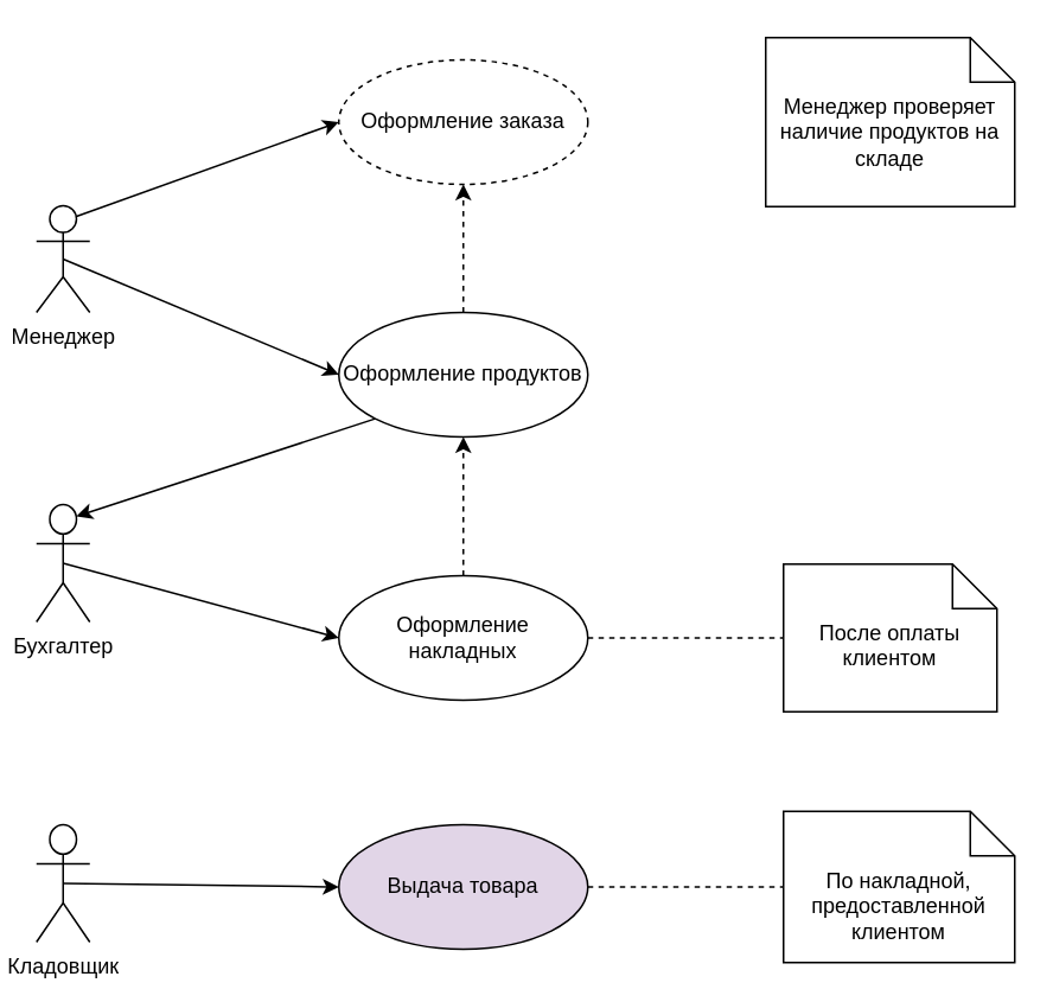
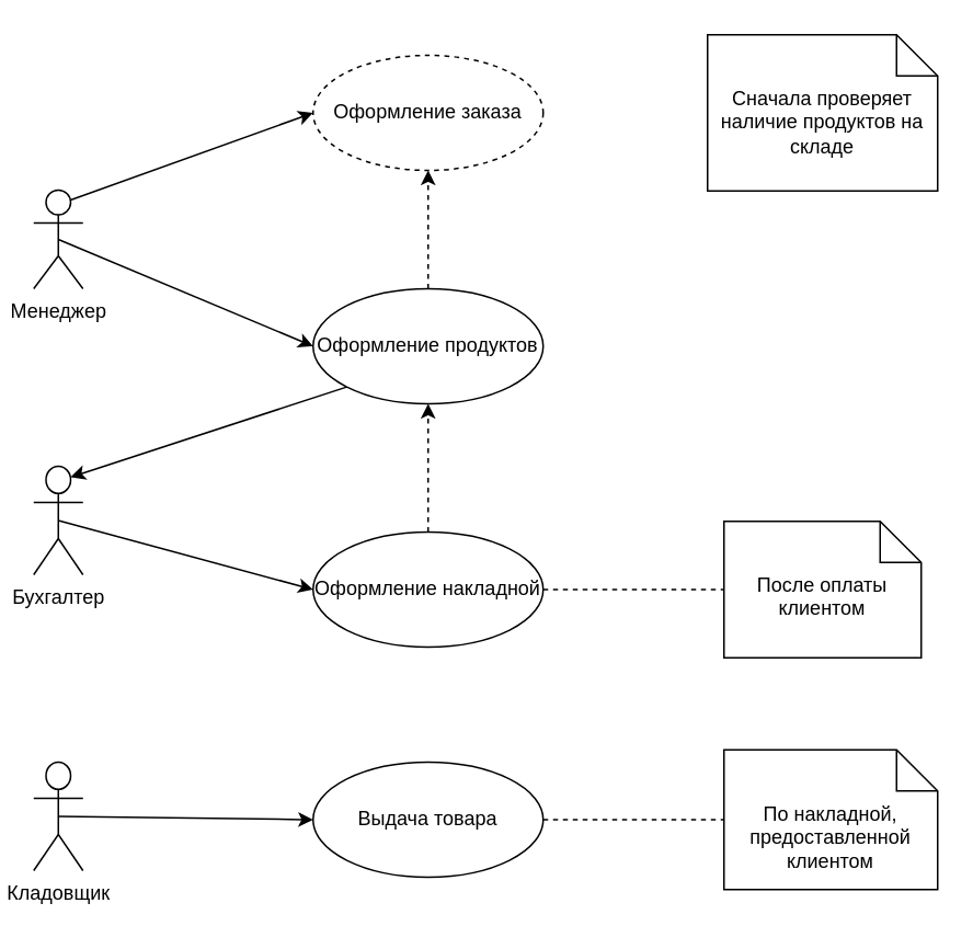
- <mxCell id="18" value="Менеджер проверяет наличие продуктов на складе" style="shape=note2;boundedLbl=1;whiteSpace=wrap;html=1;size=25;verticalAlign=top;align=center;rounded=0;shadow=0;glass=0;sketch=0;strokeColor=#000000;" parent="1" vertex="1"><mxGeometry x="430" y="20.5" width="140" height="95" as="geometry" /></mxCell>
+ <mxCell id="18" value="Сначала проверяет наличие продуктов на складе" style="shape=note2;boundedLbl=1;whiteSpace=wrap;html=1;size=25;verticalAlign=top;align=center;rounded=0;shadow=0;glass=0;sketch=0;strokeColor=#000000;" parent="1" vertex="1"><mxGeometry x="430" y="20.5" width="140" height="95" as="geometry" /></mxCell>
- <mxCell id="15" value="Оформление накладных" style="ellipse;whiteSpace=wrap;html=1;" parent="1" vertex="1"><mxGeometry x="190" y="323" width="140" height="70" as="geometry" /></mxCell>
+ <mxCell id="15" value="Оформление накладной" style="ellipse;whiteSpace=wrap;html=1;" parent="1" vertex="1"><mxGeometry x="190" y="323" width="140" height="70" as="geometry" /></mxCell>
- <mxCell id="17" value="Выдача товара" style="ellipse;whiteSpace=wrap;html=1;fillColor=#e1d5e7;" parent="1" vertex="1"><mxGeometry x="190" y="463" width="140" height="70" as="geometry" /></mxCell>
+ <mxCell id="17" value="Выдача товара" style="ellipse;whiteSpace=wrap;html=1;" parent="1" vertex="1"><mxGeometry x="190" y="463" width="140" height="70" as="geometry" /></mxCell>
